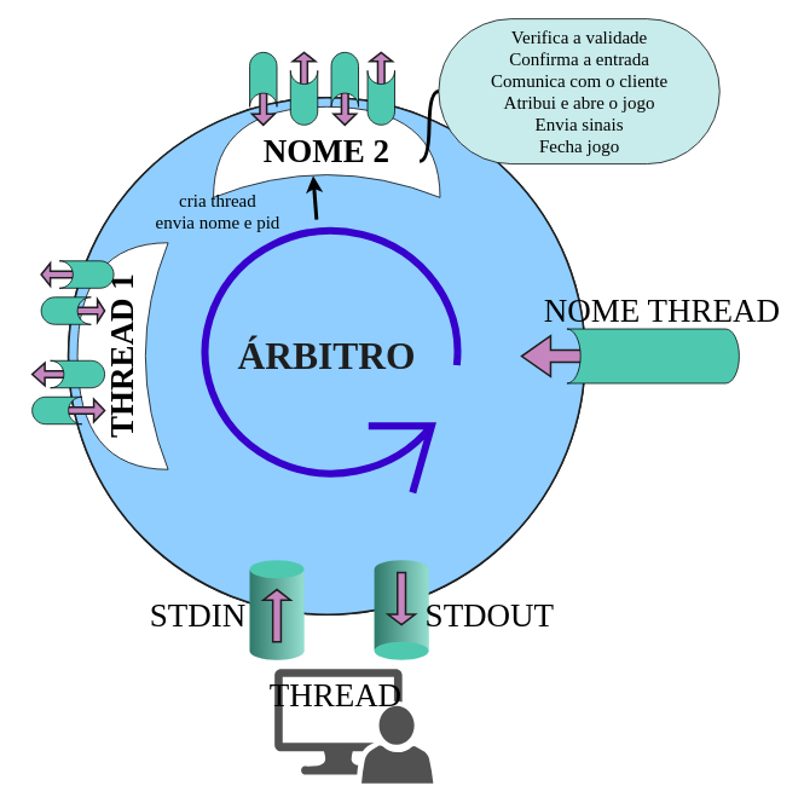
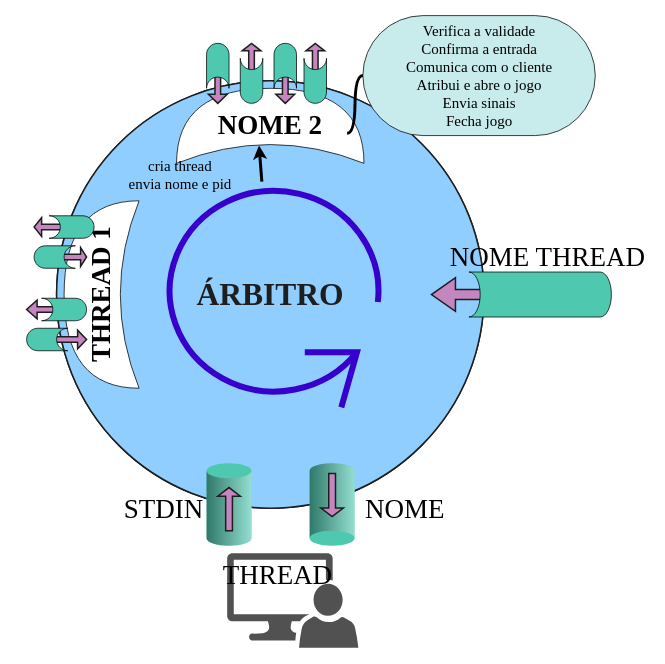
- <mxCell id="30" value="STDOUT" style="text;html=1;strokeColor=none;fillColor=none;align=center;verticalAlign=middle;whiteSpace=wrap;rounded=0;fontFamily=Lucida Console;fontSize=36;" parent="1" vertex="1"><mxGeometry x="405" y="668.25" width="270" height="20" as="geometry" /></mxCell>
+ <mxCell id="30" value="NOME" style="text;html=1;strokeColor=none;fillColor=none;align=center;verticalAlign=middle;whiteSpace=wrap;rounded=0;fontFamily=Lucida Console;fontSize=36;" parent="1" vertex="1"><mxGeometry x="405" y="668.25" width="270" height="20" as="geometry" /></mxCell>
